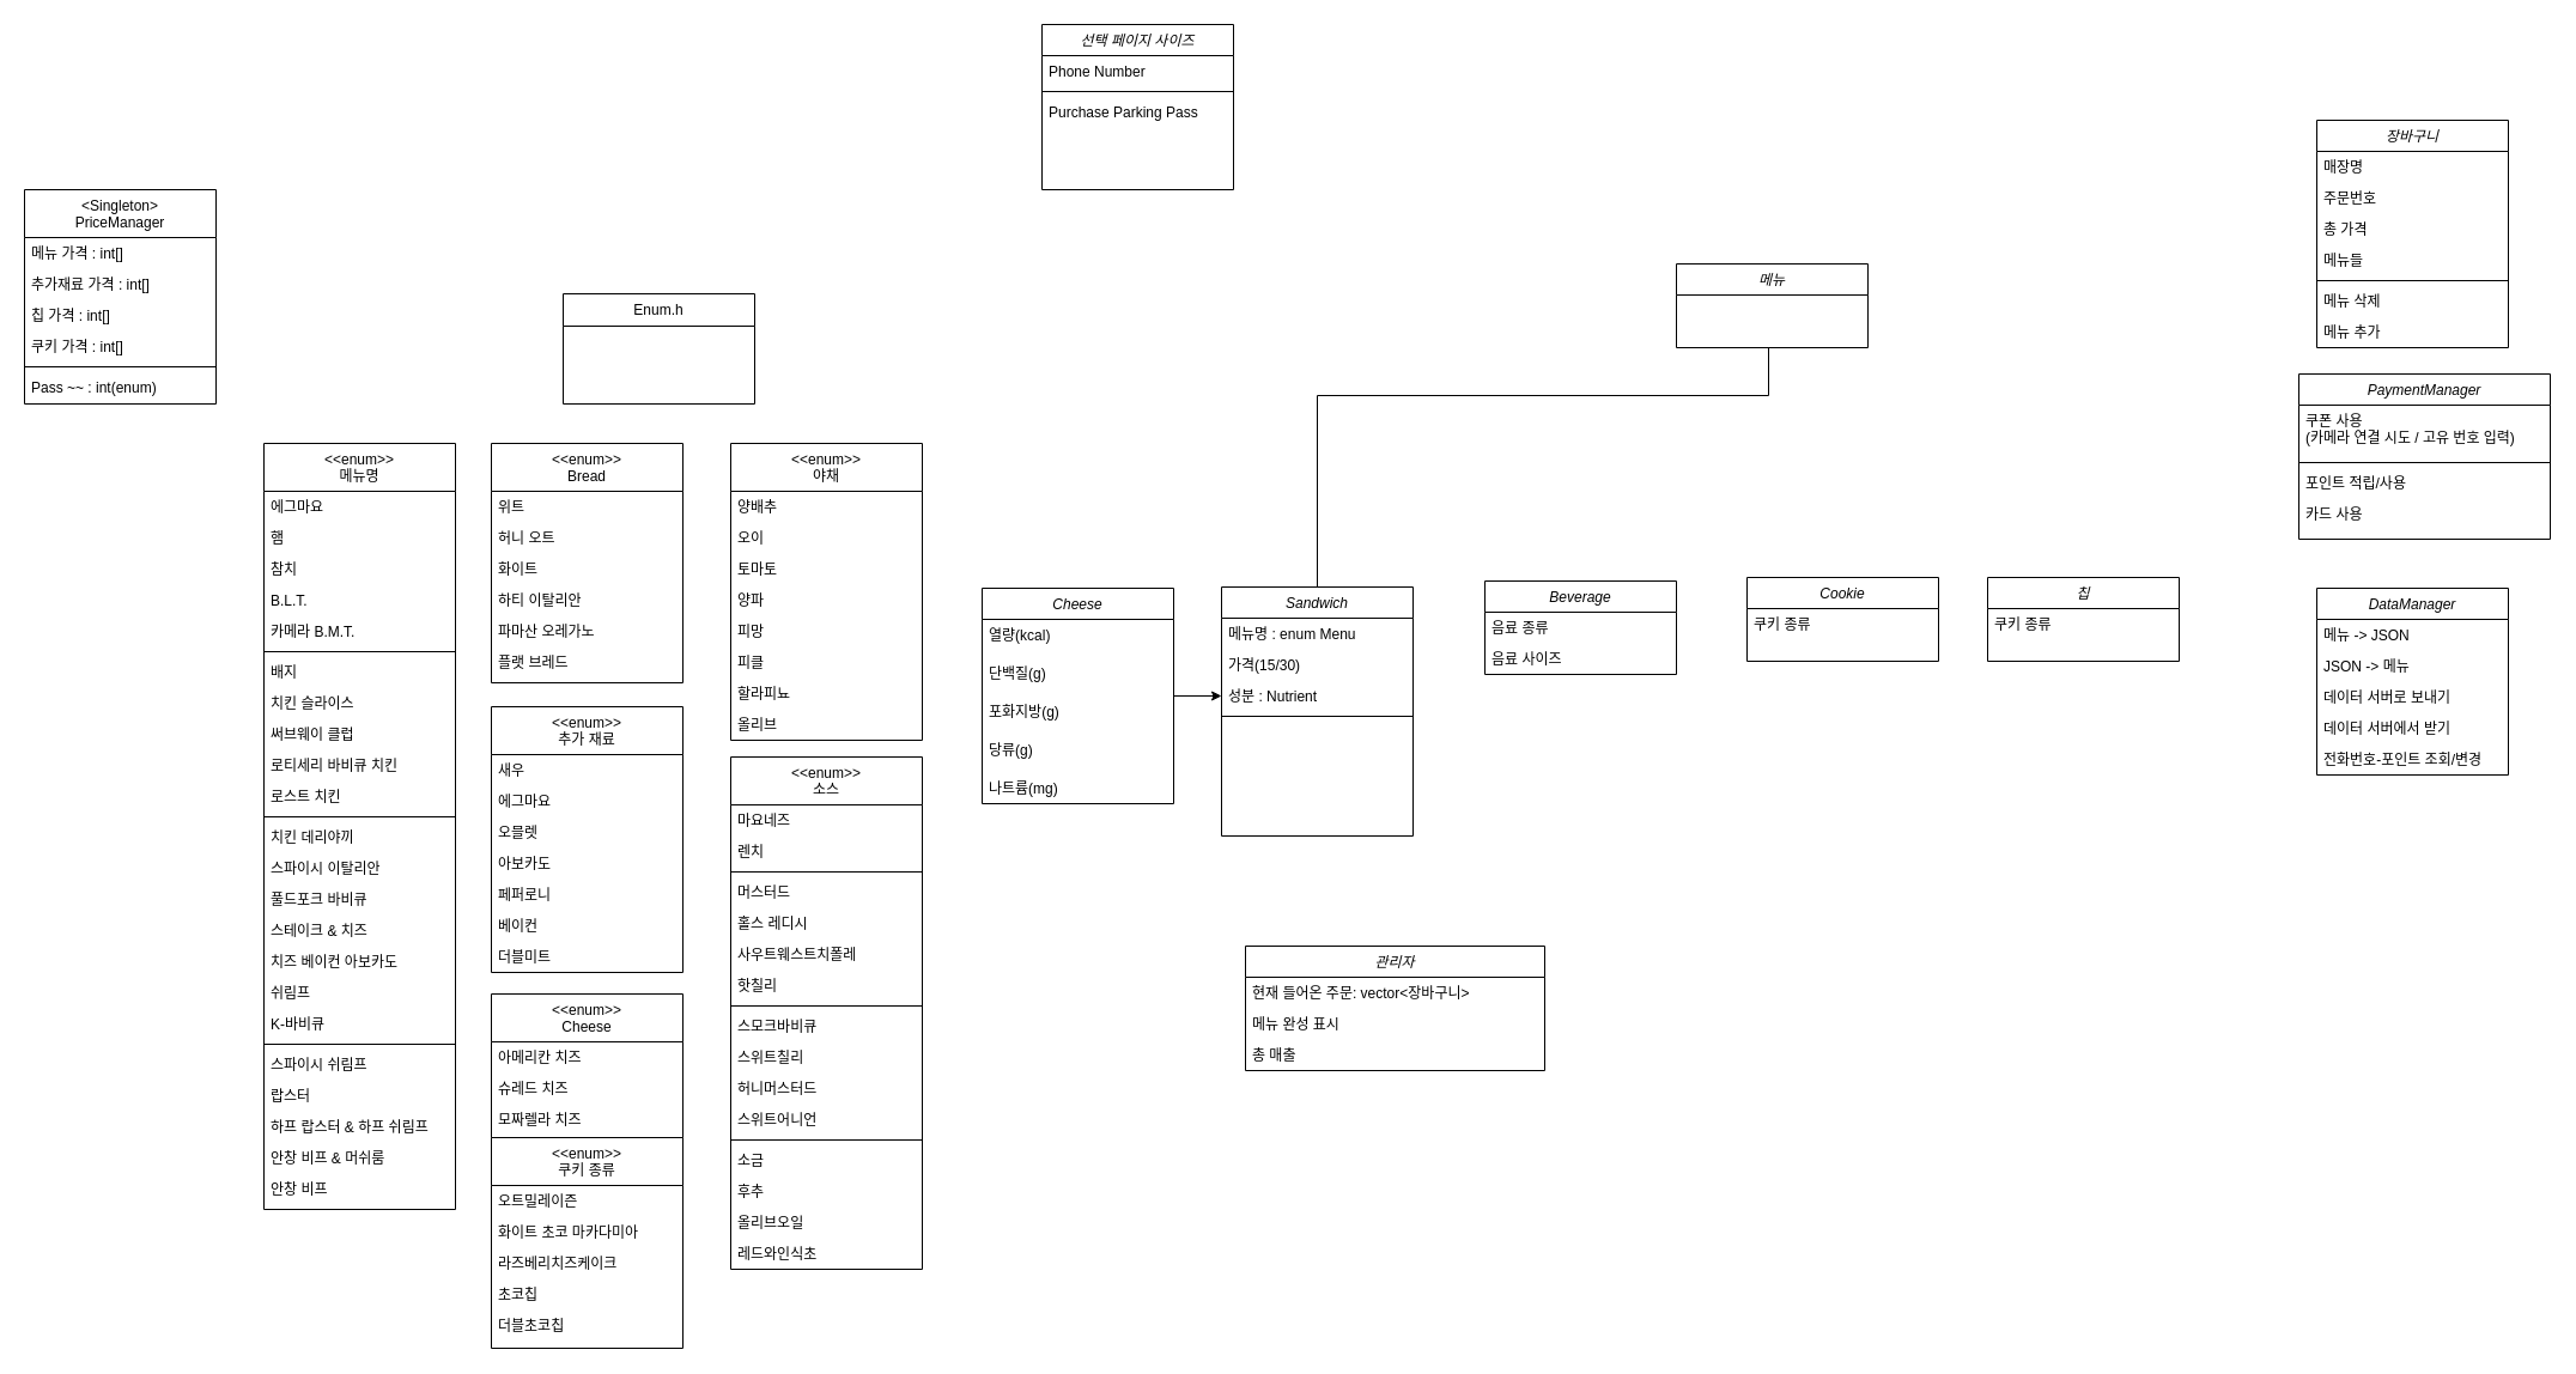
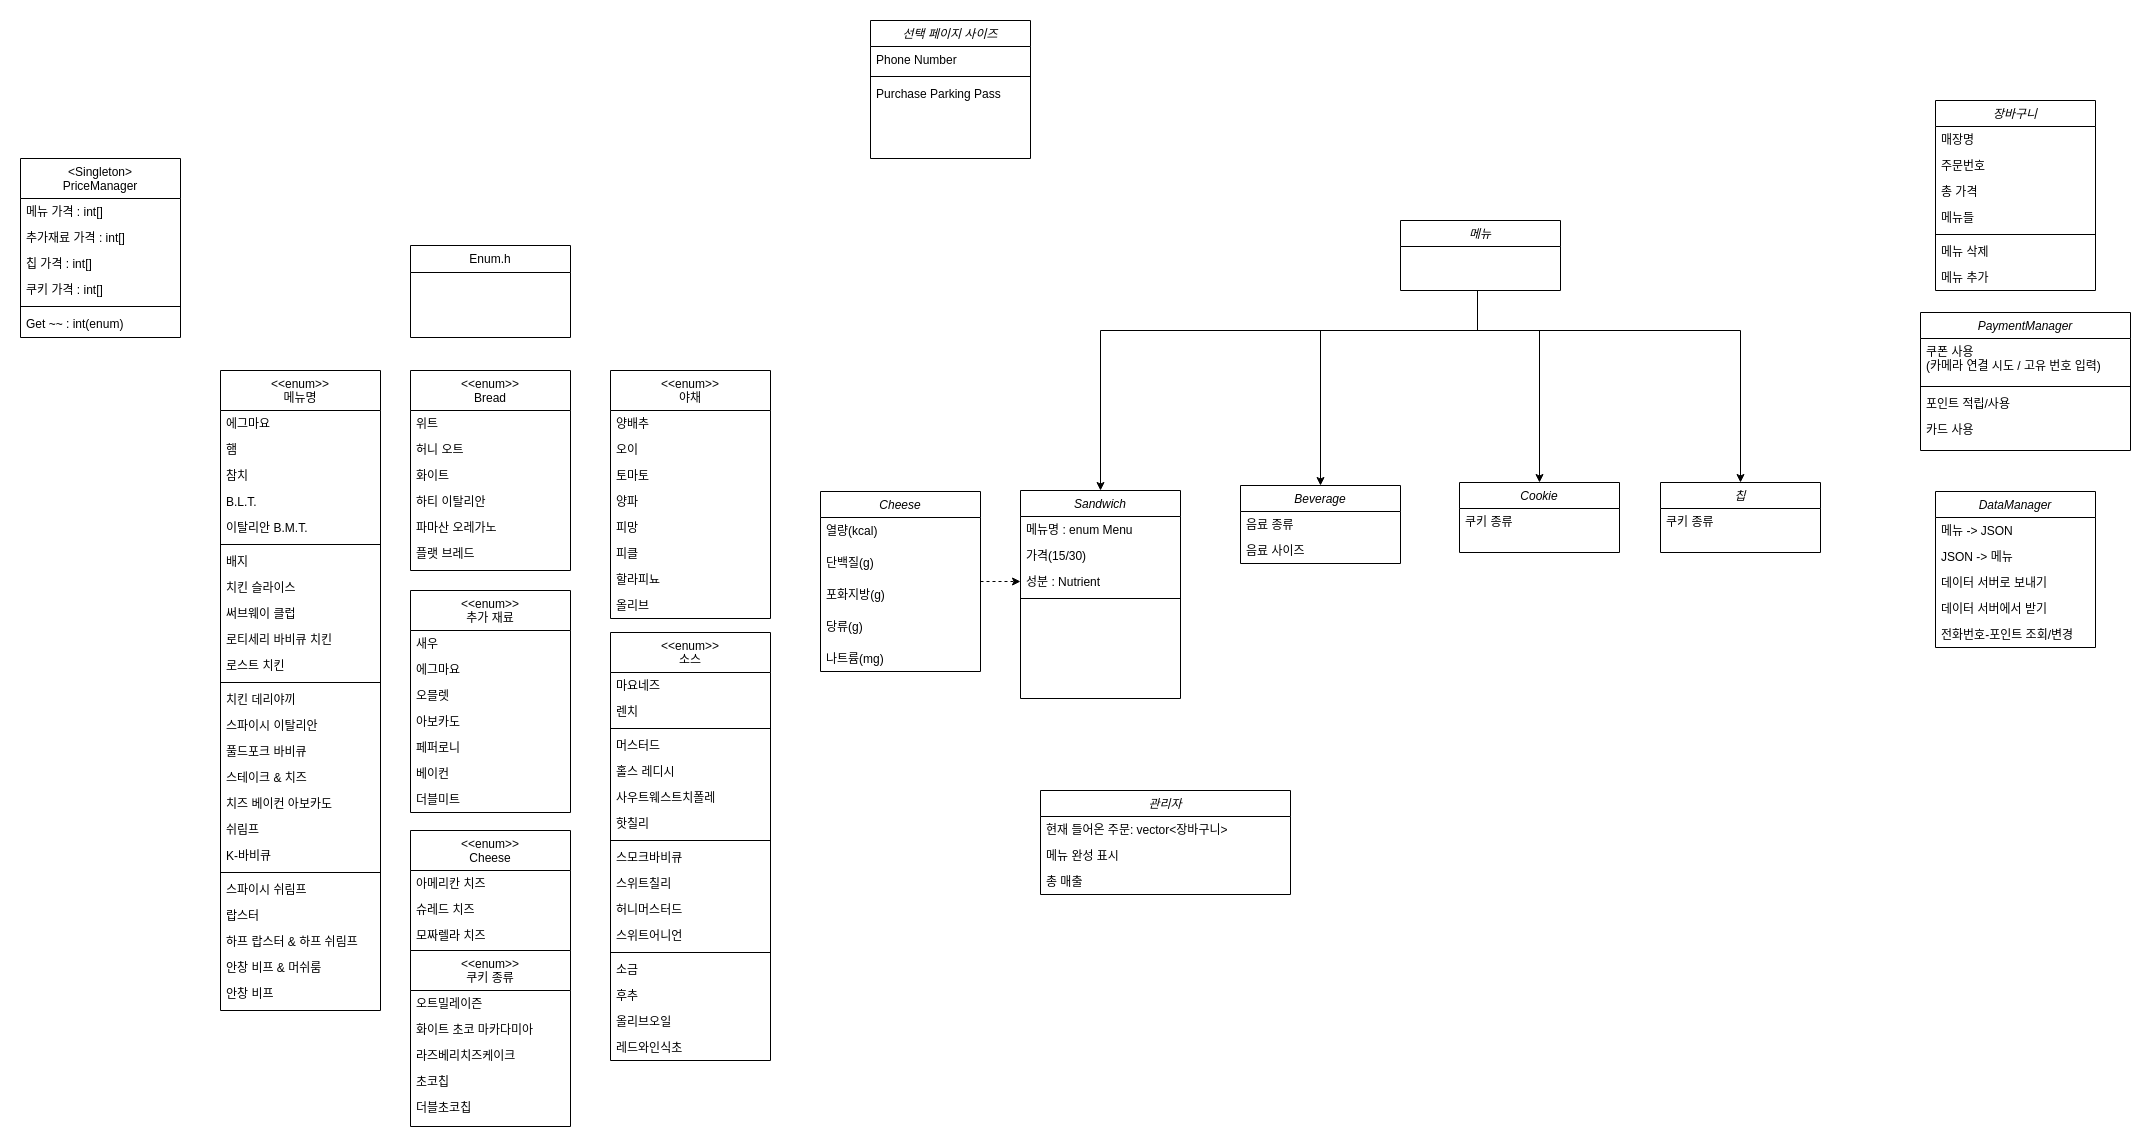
- <mxCell id="138" value="Enum.h" style="swimlane;fontStyle=0;align=center;verticalAlign=top;childLayout=stackLayout;horizontal=1;startSize=27;horizontalStack=0;resizeParent=1;resizeLast=0;collapsible=1;marginBottom=0;rounded=0;shadow=0;strokeWidth=1;" vertex="1" parent="1"><mxGeometry x="470" y="245" width="160" height="92" as="geometry"><mxRectangle x="340" y="380" width="170" height="26" as="alternateBounds" /></mxGeometry></mxCell>
+ <mxCell id="138" value="Enum.h" style="swimlane;fontStyle=0;align=center;verticalAlign=top;childLayout=stackLayout;horizontal=1;startSize=27;horizontalStack=0;resizeParent=1;resizeLast=0;collapsible=1;marginBottom=0;rounded=0;shadow=0;strokeWidth=1;" vertex="1" parent="1"><mxGeometry x="410" y="245" width="160" height="92" as="geometry"><mxRectangle x="340" y="380" width="170" height="26" as="alternateBounds" /></mxGeometry></mxCell>
- <mxCell id="133" value="Pass ~~ : int(enum)" style="text;align=left;verticalAlign=top;spacingLeft=4;spacingRight=4;overflow=hidden;rotatable=0;points=[[0,0.5],[1,0.5]];portConstraint=eastwest;" vertex="1" parent="127"><mxGeometry y="152" width="160" height="26" as="geometry" /></mxCell>
+ <mxCell id="133" value="Get ~~ : int(enum)" style="text;align=left;verticalAlign=top;spacingLeft=4;spacingRight=4;overflow=hidden;rotatable=0;points=[[0,0.5],[1,0.5]];portConstraint=eastwest;" vertex="1" parent="127"><mxGeometry y="152" width="160" height="26" as="geometry" /></mxCell>
+ <mxCell id="105" style="edgeStyle=orthogonalEdgeStyle;rounded=0;orthogonalLoop=1;jettySize=auto;html=1;entryX=0.5;entryY=0;entryDx=0;entryDy=0;" edge="1" parent="1" source="106" target="107"><mxGeometry relative="1" as="geometry"><Array as="points"><mxPoint x="1477" y="330" /><mxPoint x="1740" y="330" /></Array></mxGeometry></mxCell>
+ <mxCell id="104" style="edgeStyle=orthogonalEdgeStyle;rounded=0;orthogonalLoop=1;jettySize=auto;html=1;" edge="1" parent="1" source="106" target="94"><mxGeometry relative="1" as="geometry"><Array as="points"><mxPoint x="1477" y="330" /><mxPoint x="1539" y="330" /></Array></mxGeometry></mxCell>
+ <mxCell id="102" style="edgeStyle=orthogonalEdgeStyle;rounded=0;orthogonalLoop=1;jettySize=auto;html=1;" edge="1" parent="1" source="106" target="7"><mxGeometry relative="1" as="geometry"><Array as="points"><mxPoint x="1477" y="330" /><mxPoint x="1320" y="330" /></Array></mxGeometry></mxCell>
- <mxCell id="103" style="edgeStyle=orthogonalEdgeStyle;rounded=0;orthogonalLoop=1;jettySize=auto;html=1;entryX=0.5;entryY=0;entryDx=0;entryDy=0;endArrow=none;" edge="1" parent="1" source="106" target="2"><mxGeometry relative="1" as="geometry"><Array as="points"><mxPoint x="1477" y="330" /><mxPoint x="1100" y="330" /></Array></mxGeometry></mxCell>
+ <mxCell id="103" style="edgeStyle=orthogonalEdgeStyle;rounded=0;orthogonalLoop=1;jettySize=auto;html=1;entryX=0.5;entryY=0;entryDx=0;entryDy=0;" edge="1" parent="1" source="106" target="2"><mxGeometry relative="1" as="geometry"><Array as="points"><mxPoint x="1477" y="330" /><mxPoint x="1100" y="330" /></Array></mxGeometry></mxCell>
- <mxCell id="27" value="카메라 B.M.T." style="text;align=left;verticalAlign=top;spacingLeft=4;spacingRight=4;overflow=hidden;rotatable=0;points=[[0,0.5],[1,0.5]];portConstraint=eastwest;" vertex="1" parent="22"><mxGeometry y="144" width="160" height="26" as="geometry" /></mxCell>
+ <mxCell id="27" value="이탈리안 B.M.T." style="text;align=left;verticalAlign=top;spacingLeft=4;spacingRight=4;overflow=hidden;rotatable=0;points=[[0,0.5],[1,0.5]];portConstraint=eastwest;" vertex="1" parent="22"><mxGeometry y="144" width="160" height="26" as="geometry" /></mxCell>
- <mxCell id="15" style="edgeStyle=orthogonalEdgeStyle;rounded=0;orthogonalLoop=1;jettySize=auto;html=1;" edge="1" parent="1" source="16" target="5"><mxGeometry relative="1" as="geometry" /></mxCell>
+ <mxCell id="15" style="edgeStyle=orthogonalEdgeStyle;rounded=0;orthogonalLoop=1;jettySize=auto;html=1;dashed=1;" edge="1" parent="1" source="16" target="5"><mxGeometry relative="1" as="geometry" /></mxCell>
